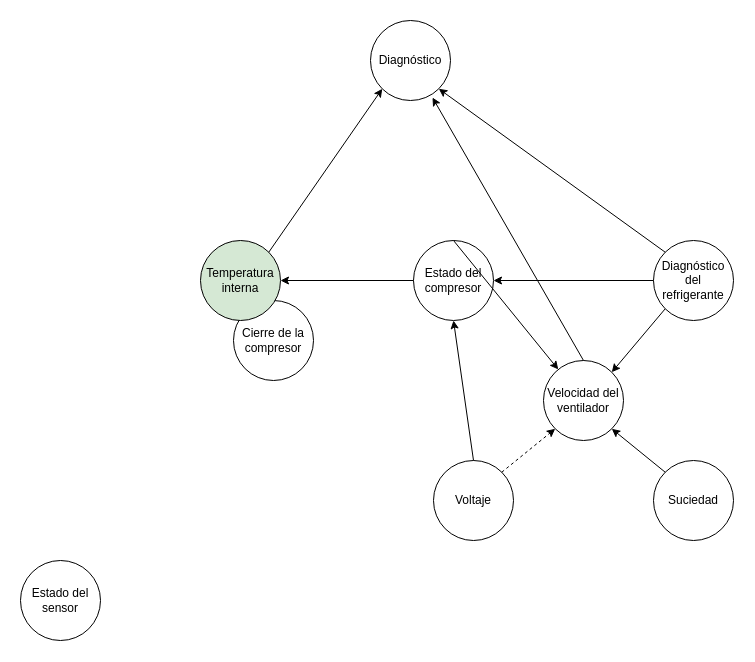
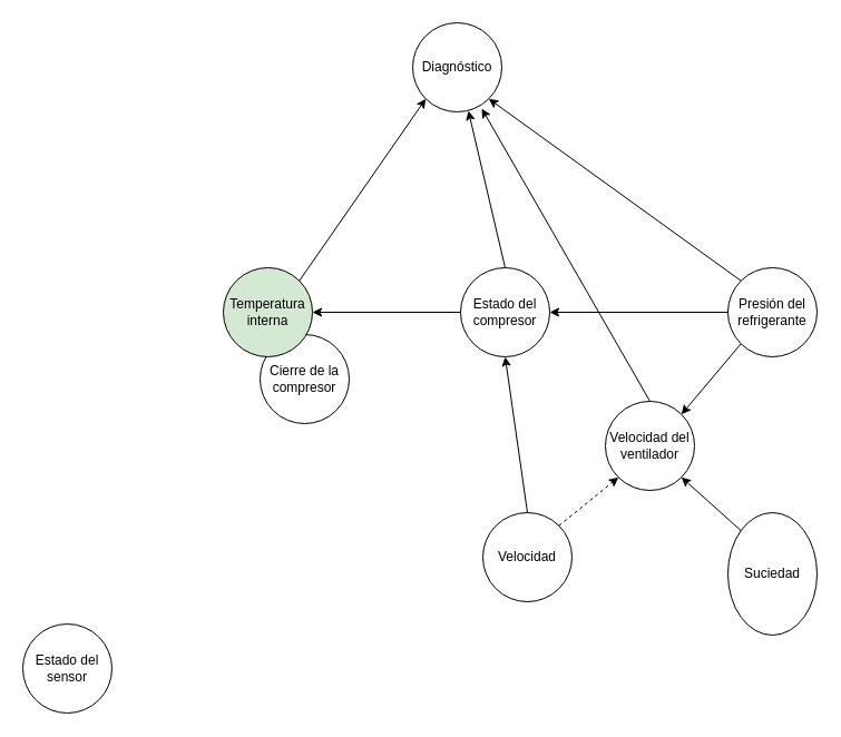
- <mxCell id="5" value="Diagnóstico del refrigerante" style="ellipse;whiteSpace=wrap;html=1;aspect=fixed;" vertex="1" parent="1"><mxGeometry x="653" y="240" width="80" height="80" as="geometry" /></mxCell>
+ <mxCell id="5" value="Presión del refrigerante" style="ellipse;whiteSpace=wrap;html=1;aspect=fixed;" vertex="1" parent="1"><mxGeometry x="653" y="240" width="80" height="80" as="geometry" /></mxCell>
- <mxCell id="14" value="" style="endArrow=classic;html=1;rounded=0;exitX=0.5;exitY=0;exitDx=0;exitDy=0;" edge="1" parent="1" source="8" target="3"><mxGeometry width="50" height="50" relative="1" as="geometry"><mxPoint x="293" y="390" as="sourcePoint" /><mxPoint x="343" y="340" as="targetPoint" /></mxGeometry></mxCell>
+ <mxCell id="14" value="" style="endArrow=classic;html=1;rounded=0;exitX=0.5;exitY=0;exitDx=0;exitDy=0;entryX=0.625;entryY=0.988;entryDx=0;entryDy=0;entryPerimeter=0;" edge="1" parent="1" source="8" target="11"><mxGeometry width="50" height="50" relative="1" as="geometry"><mxPoint x="293" y="390" as="sourcePoint" /><mxPoint x="343" y="340" as="targetPoint" /></mxGeometry></mxCell>
- <mxCell id="4" value="Voltaje" style="ellipse;whiteSpace=wrap;html=1;aspect=fixed;" vertex="1" parent="1"><mxGeometry x="433" y="460" width="80" height="80" as="geometry" /></mxCell>
+ <mxCell id="4" value="Velocidad" style="ellipse;whiteSpace=wrap;html=1;aspect=fixed;" vertex="1" parent="1"><mxGeometry x="433" y="460" width="80" height="80" as="geometry" /></mxCell>
- <mxCell id="9" value="Suciedad" style="ellipse;whiteSpace=wrap;html=1;aspect=fixed;" vertex="1" parent="1"><mxGeometry x="653" y="460" width="80" height="80" as="geometry" /></mxCell>
+ <mxCell id="9" value="Suciedad" style="ellipse;whiteSpace=wrap;html=1;aspect=fixed;" vertex="1" parent="1"><mxGeometry x="653" y="460" width="80" height="110" as="geometry" /></mxCell>
